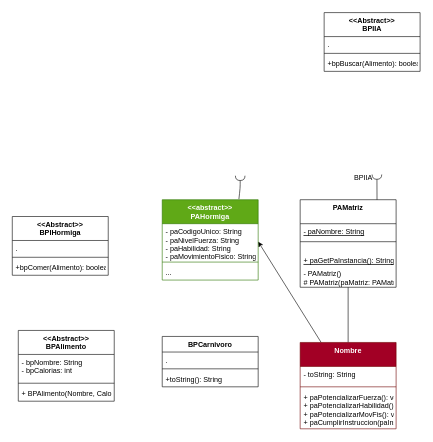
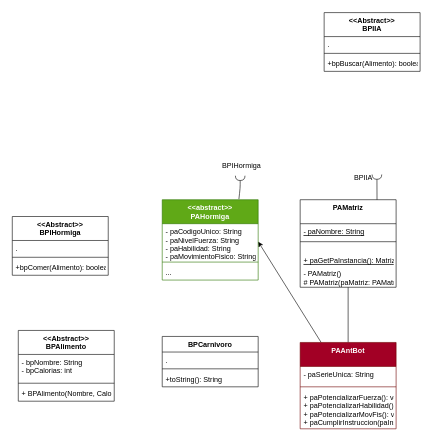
+ <mxCell id="30" value="BPIHormiga" style="text;html=1;align=center;verticalAlign=middle;resizable=0;points=[];autosize=1;strokeColor=none;fillColor=none;" vertex="1" parent="24"><mxGeometry x="87" width="90" height="30" as="geometry" /></mxCell>
- <mxCell id="36" value="&#10;+ paGetPaInstancia(): String" style="text;strokeColor=none;fillColor=none;align=left;verticalAlign=top;spacingLeft=4;spacingRight=4;overflow=hidden;rotatable=0;points=[[0,0.5],[1,0.5]];portConstraint=eastwest;fontStyle=4" vertex="1" parent="33"><mxGeometry y="74" width="160" height="36" as="geometry" /></mxCell>
+ <mxCell id="36" value="&#10;+ paGetPaInstancia(): Matriz" style="text;strokeColor=none;fillColor=none;align=left;verticalAlign=top;spacingLeft=4;spacingRight=4;overflow=hidden;rotatable=0;points=[[0,0.5],[1,0.5]];portConstraint=eastwest;fontStyle=4" vertex="1" parent="33"><mxGeometry y="74" width="160" height="36" as="geometry" /></mxCell>
- <mxCell id="20" value="Nombre" style="swimlane;fontStyle=1;align=center;verticalAlign=top;childLayout=stackLayout;horizontal=1;startSize=40;horizontalStack=0;resizeParent=1;resizeParentMax=0;resizeLast=0;collapsible=1;marginBottom=0;fillColor=#a20025;fontColor=#ffffff;strokeColor=#6F0000;" vertex="1" parent="1"><mxGeometry x="500" y="570" width="160" height="144" as="geometry" /></mxCell>
+ <mxCell id="20" value="PAAntBot" style="swimlane;fontStyle=1;align=center;verticalAlign=top;childLayout=stackLayout;horizontal=1;startSize=40;horizontalStack=0;resizeParent=1;resizeParentMax=0;resizeLast=0;collapsible=1;marginBottom=0;fillColor=#a20025;fontColor=#ffffff;strokeColor=#6F0000;" vertex="1" parent="1"><mxGeometry x="500" y="570" width="160" height="144" as="geometry" /></mxCell>
- <mxCell id="21" value="- toString: String" style="text;strokeColor=none;fillColor=none;align=left;verticalAlign=top;spacingLeft=4;spacingRight=4;overflow=hidden;rotatable=0;points=[[0,0.5],[1,0.5]];portConstraint=eastwest;" vertex="1" parent="20"><mxGeometry y="40" width="160" height="30" as="geometry" /></mxCell>
+ <mxCell id="21" value="- paSerieUnica: String" style="text;strokeColor=none;fillColor=none;align=left;verticalAlign=top;spacingLeft=4;spacingRight=4;overflow=hidden;rotatable=0;points=[[0,0.5],[1,0.5]];portConstraint=eastwest;" vertex="1" parent="20"><mxGeometry y="40" width="160" height="30" as="geometry" /></mxCell>
